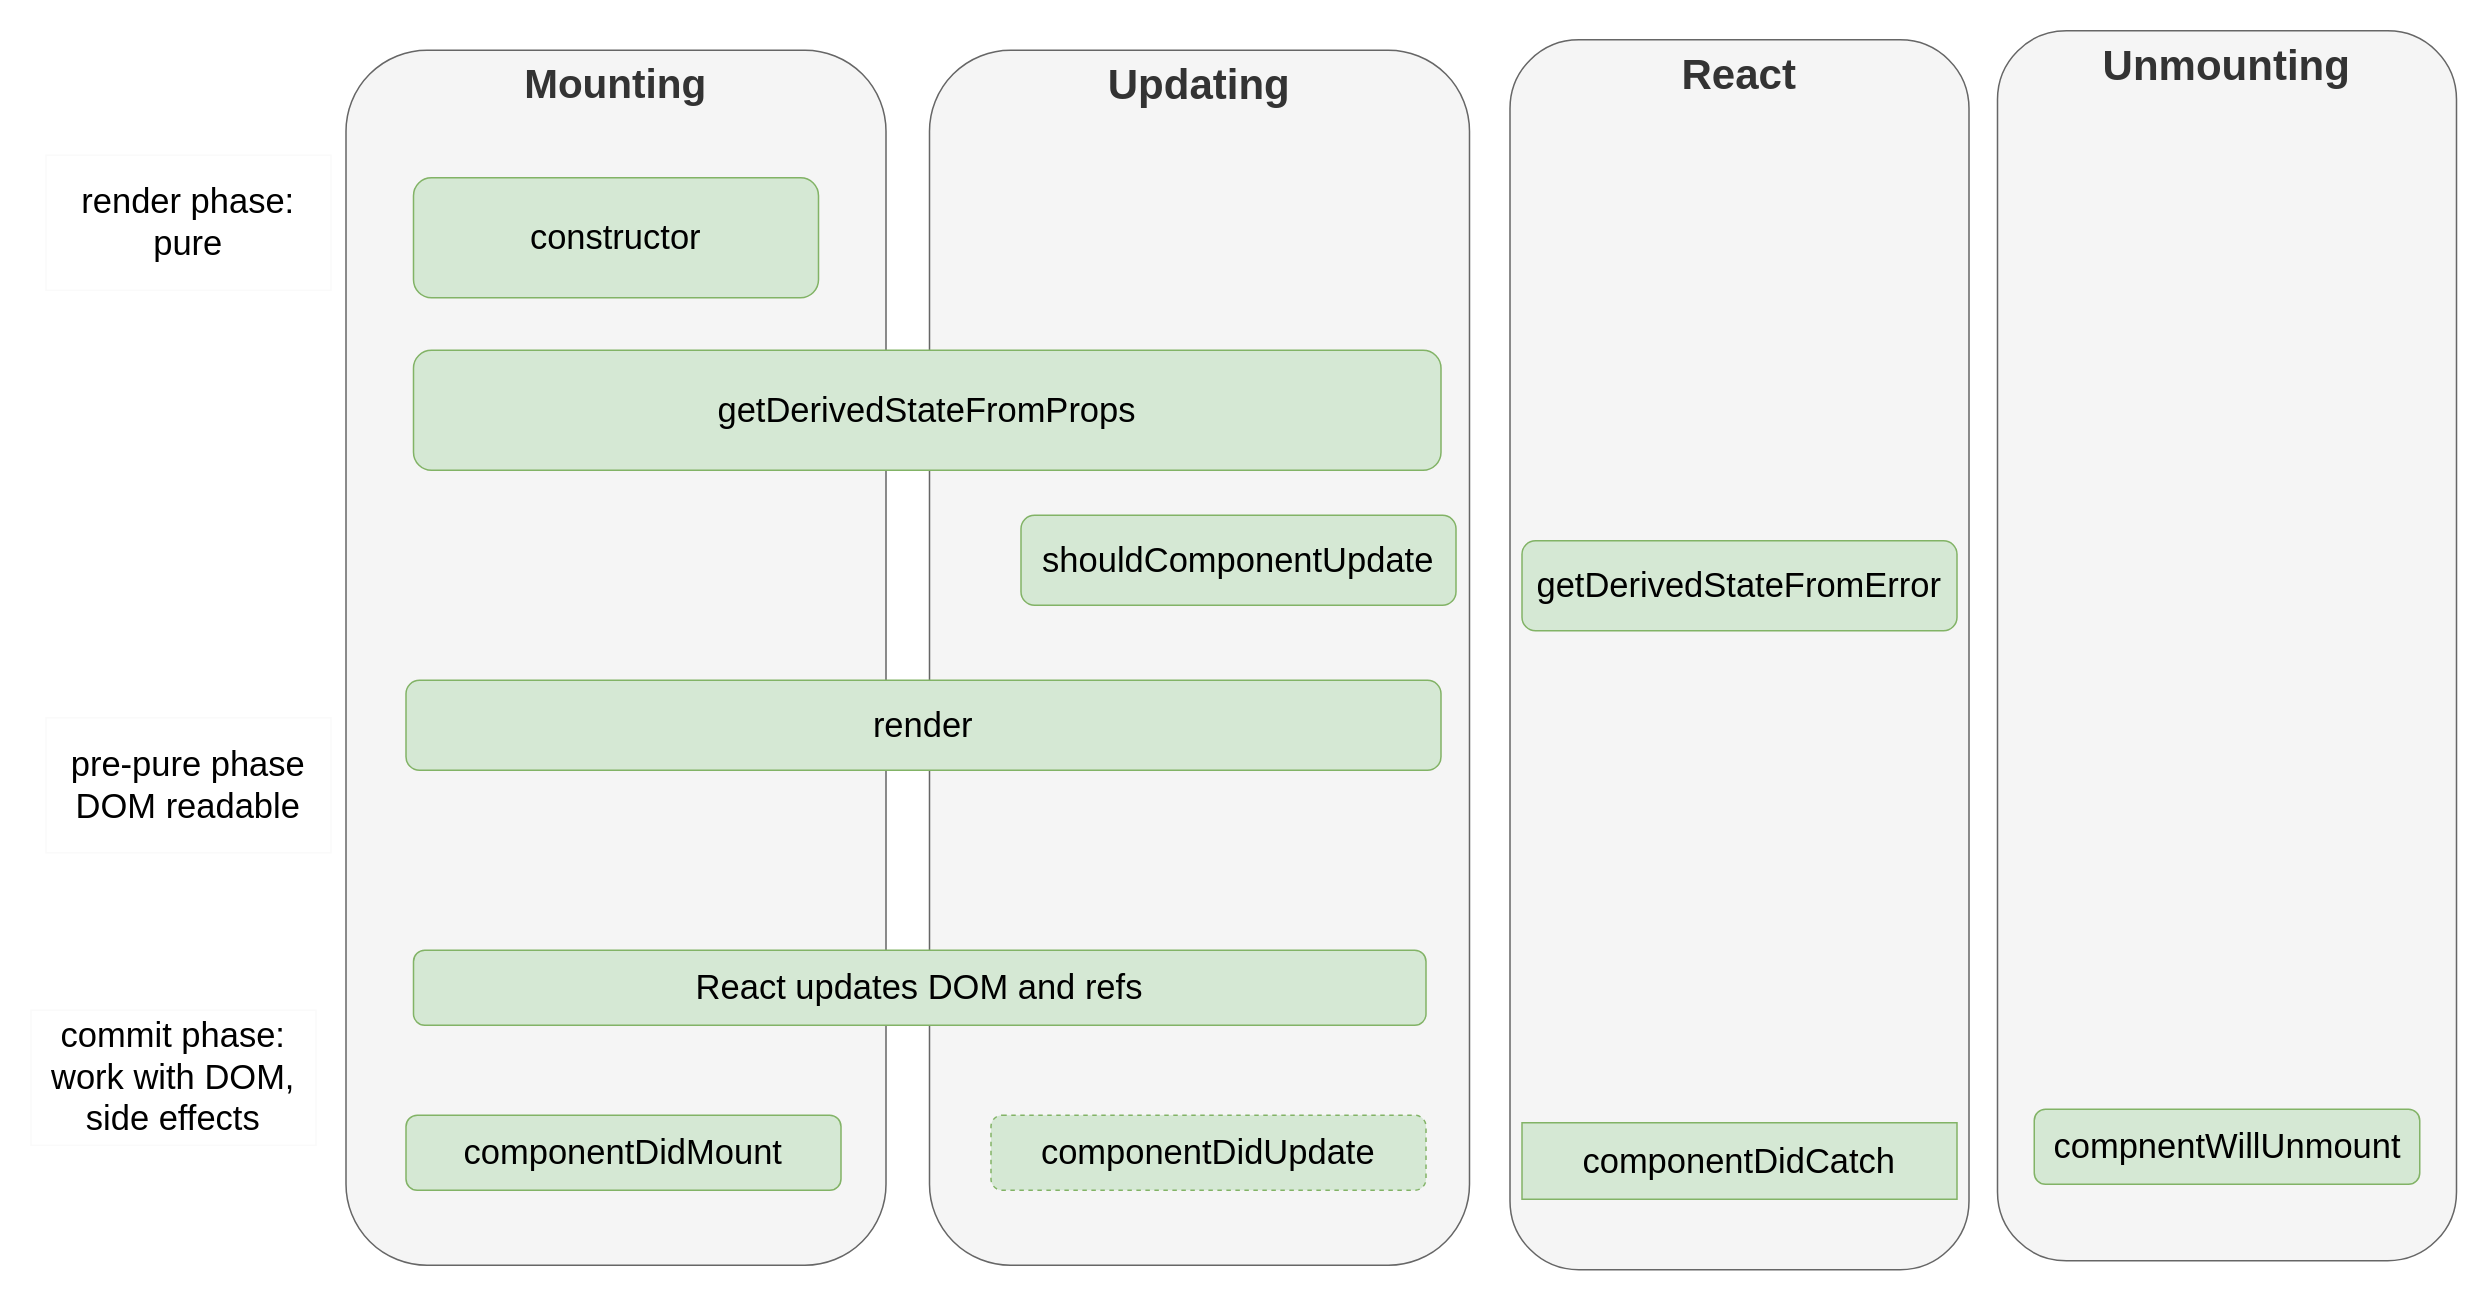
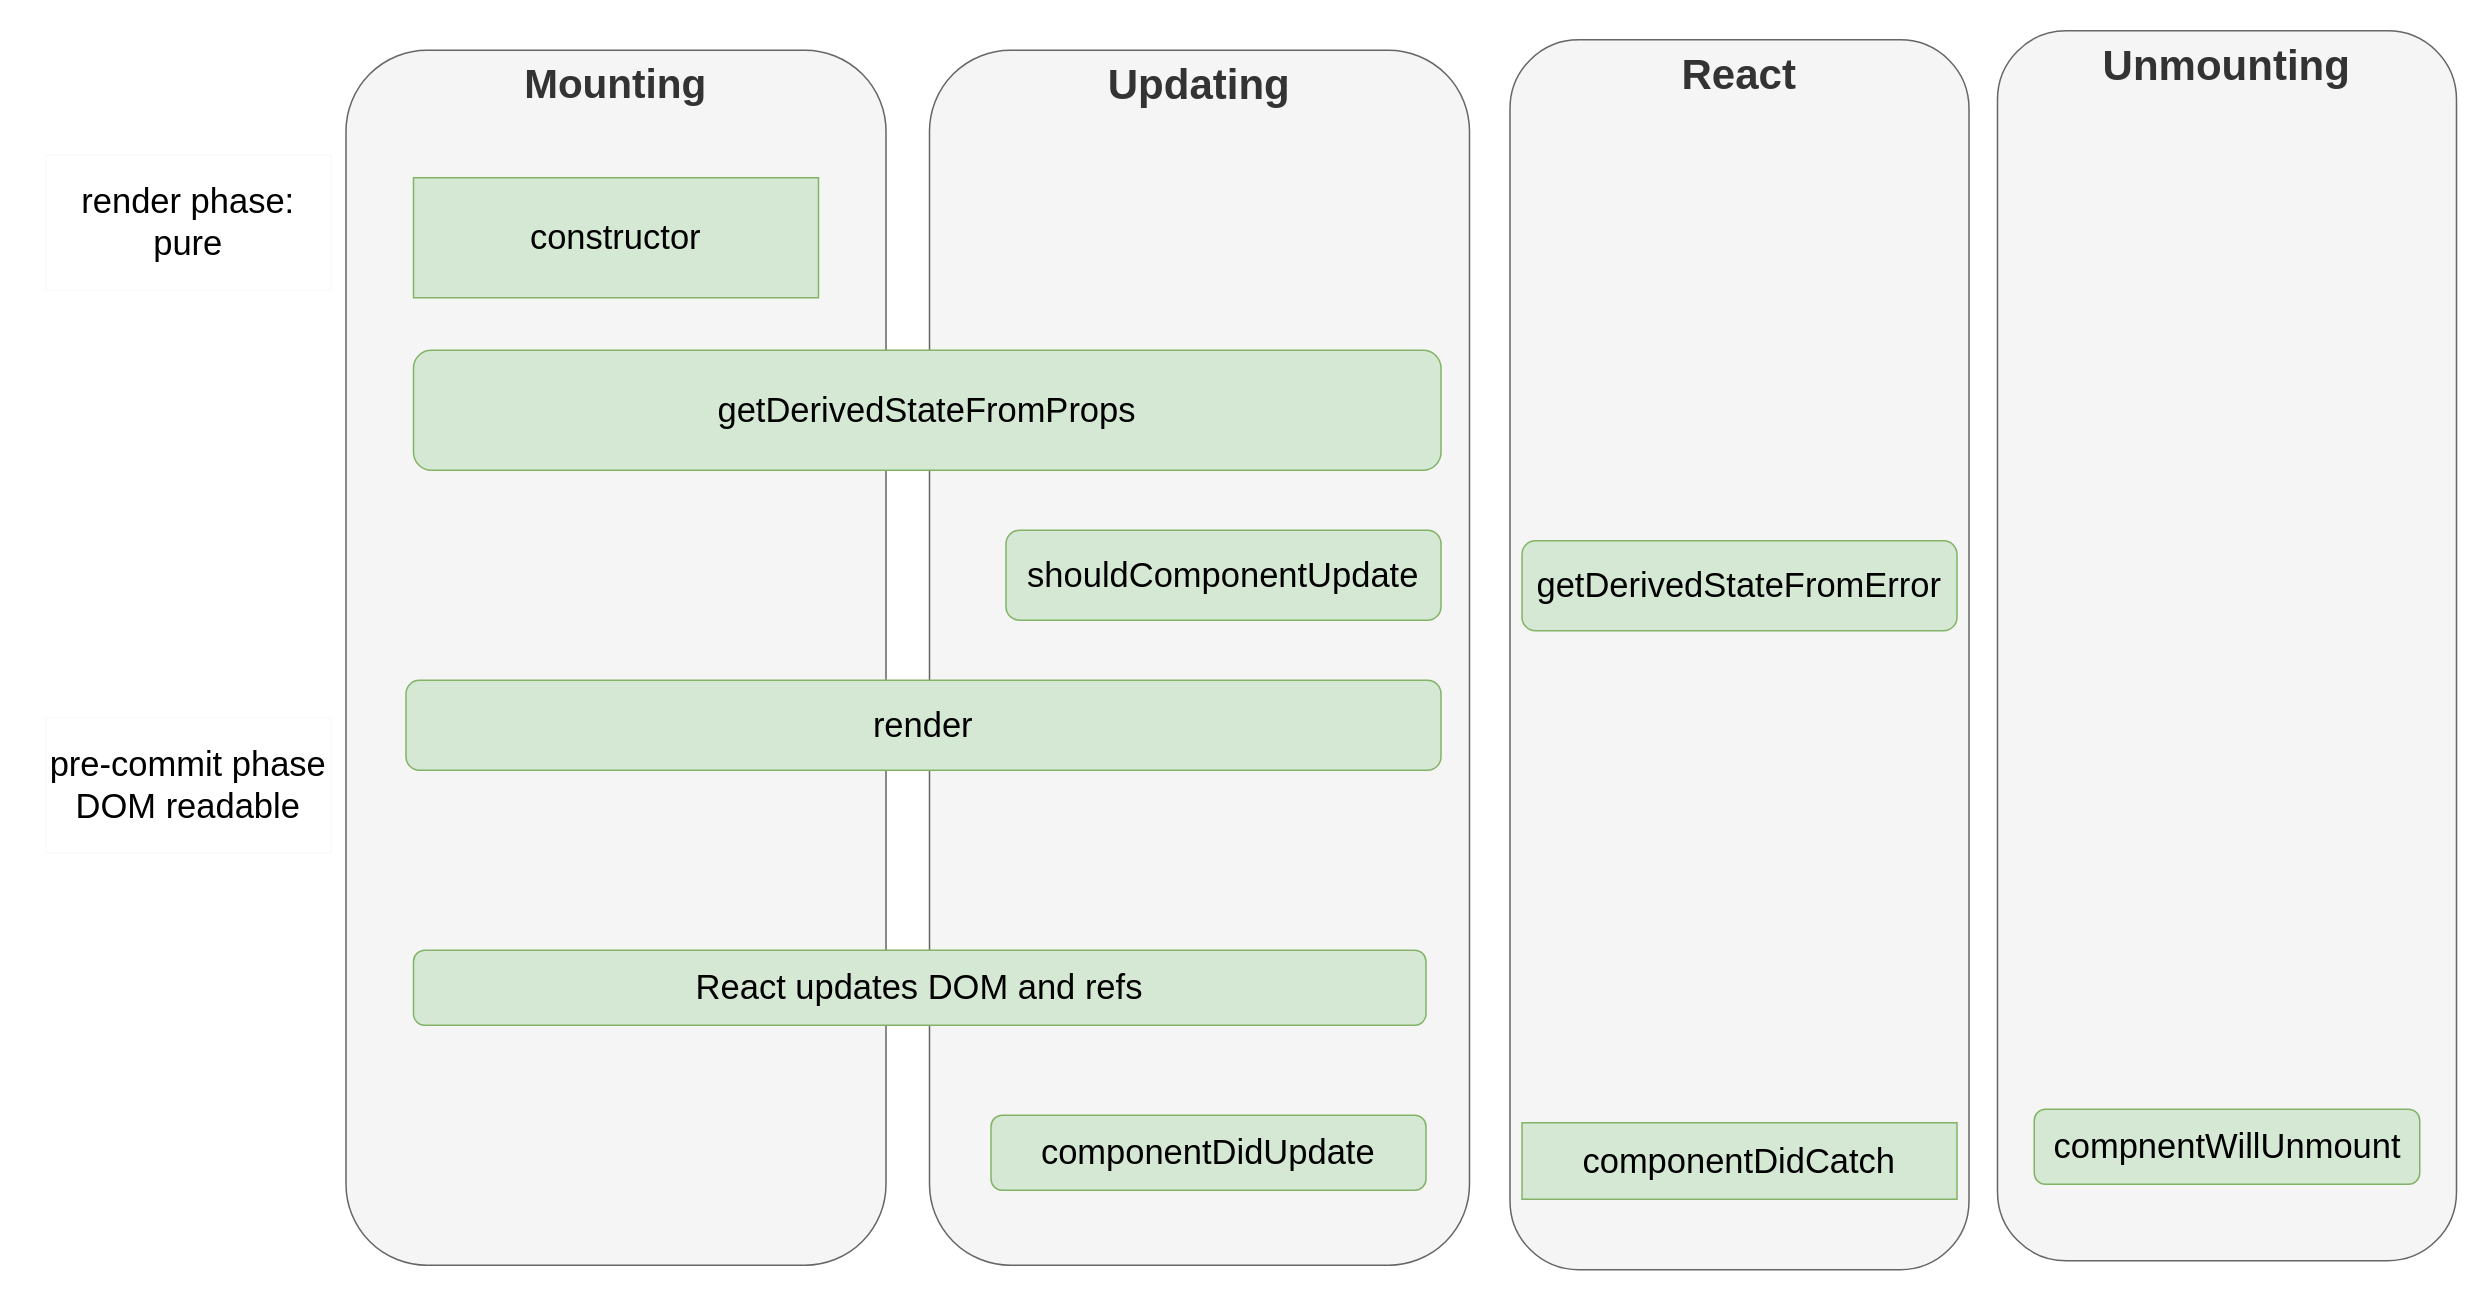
- <mxCell id="8" value="constructor" style="rounded=1;whiteSpace=wrap;html=1;labelBackgroundColor=none;fontSize=23;fillColor=#d5e8d4;strokeColor=#82b366;" vertex="1" parent="1"><mxGeometry x="275" y="118" width="270" height="80" as="geometry" /></mxCell>
+ <mxCell id="8" value="constructor" style="whiteSpace=wrap;html=1;labelBackgroundColor=none;fontSize=23;fillColor=#d5e8d4;strokeColor=#82b366;rounded=0;" vertex="1" parent="1"><mxGeometry x="275" y="118" width="270" height="80" as="geometry" /></mxCell>
- <mxCell id="10" value="shouldComponentUpdate" style="rounded=1;whiteSpace=wrap;html=1;labelBackgroundColor=none;fontSize=23;fillColor=#d5e8d4;strokeColor=#82b366;" vertex="1" parent="1"><mxGeometry x="680" y="343" width="290" height="60" as="geometry" /></mxCell>
+ <mxCell id="10" value="shouldComponentUpdate" style="rounded=1;whiteSpace=wrap;html=1;labelBackgroundColor=none;fontSize=23;fillColor=#d5e8d4;strokeColor=#82b366;" vertex="1" parent="1"><mxGeometry x="670" y="353" width="290" height="60" as="geometry" /></mxCell>
- <mxCell id="6" value="&lt;div&gt;pre-pure phase&lt;/div&gt;&lt;div&gt;DOM readable&lt;br&gt;&lt;/div&gt;" style="rounded=0;whiteSpace=wrap;html=1;fontSize=23;strokeColor=#FAFAFA;" vertex="1" parent="1"><mxGeometry x="30" y="478" width="190" height="90" as="geometry" /></mxCell>
+ <mxCell id="6" value="&lt;div&gt;pre-commit phase&lt;/div&gt;&lt;div&gt;DOM readable&lt;br&gt;&lt;/div&gt;" style="rounded=0;whiteSpace=wrap;html=1;fontSize=23;strokeColor=#FAFAFA;" vertex="1" parent="1"><mxGeometry x="30" y="478" width="190" height="90" as="geometry" /></mxCell>
- <mxCell id="7" value="commit phase: work with DOM, side effects" style="rounded=0;whiteSpace=wrap;html=1;fontSize=23;strokeColor=#FAFAFA;" vertex="1" parent="1"><mxGeometry x="20" y="673" width="190" height="90" as="geometry" /></mxCell>
- <mxCell id="13" value="componentDidMount" style="rounded=1;whiteSpace=wrap;html=1;labelBackgroundColor=none;fontSize=23;fillColor=#d5e8d4;strokeColor=#82b366;" vertex="1" parent="1"><mxGeometry x="270" y="743" width="290" height="50" as="geometry" /></mxCell>
- <mxCell id="14" value="componentDidUpdate" style="rounded=1;whiteSpace=wrap;html=1;labelBackgroundColor=none;fontSize=23;fillColor=#d5e8d4;strokeColor=#82b366;dashed=1;" vertex="1" parent="1"><mxGeometry x="660" y="743" width="290" height="50" as="geometry" /></mxCell>
+ <mxCell id="14" value="componentDidUpdate" style="rounded=1;whiteSpace=wrap;html=1;labelBackgroundColor=none;fontSize=23;fillColor=#d5e8d4;strokeColor=#82b366;" vertex="1" parent="1"><mxGeometry x="660" y="743" width="290" height="50" as="geometry" /></mxCell>
